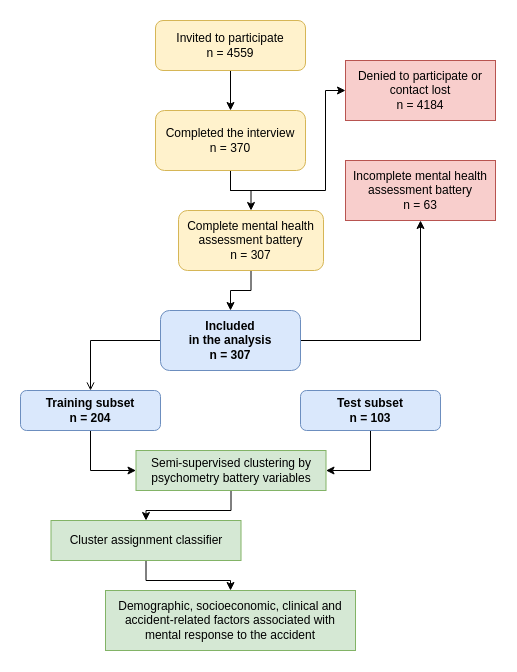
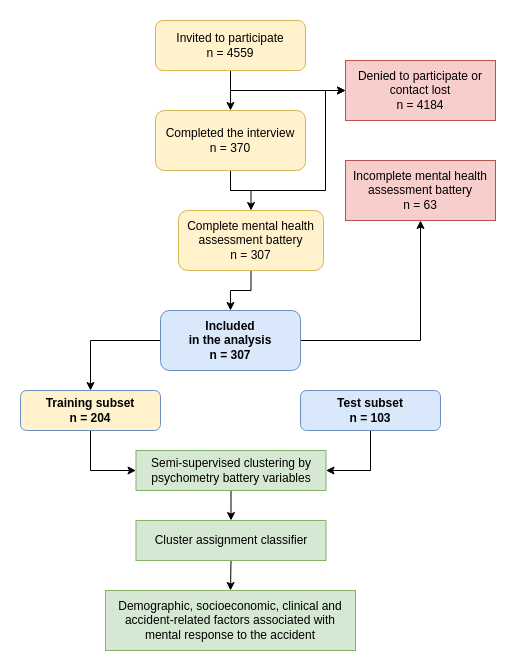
+ <mxCell id="2" style="edgeStyle=orthogonalEdgeStyle;rounded=0;orthogonalLoop=1;jettySize=auto;html=1;exitX=0.5;exitY=1;exitDx=0;exitDy=0;entryX=0;entryY=0.5;entryDx=0;entryDy=0;" parent="1" source="4" target="8" edge="1"><mxGeometry relative="1" as="geometry"><Array as="points"><mxPoint x="230" y="90" /></Array></mxGeometry></mxCell>
- <mxCell id="13" style="edgeStyle=orthogonalEdgeStyle;rounded=0;orthogonalLoop=1;jettySize=auto;html=1;exitX=0;exitY=0.5;exitDx=0;exitDy=0;entryX=0.5;entryY=0;entryDx=0;entryDy=0;endArrow=open;" parent="1" source="14" target="16" edge="1"><mxGeometry relative="1" as="geometry" /></mxCell>
+ <mxCell id="13" style="edgeStyle=orthogonalEdgeStyle;rounded=0;orthogonalLoop=1;jettySize=auto;html=1;exitX=0;exitY=0.5;exitDx=0;exitDy=0;entryX=0.5;entryY=0;entryDx=0;entryDy=0;" parent="1" source="14" target="16" edge="1"><mxGeometry relative="1" as="geometry" /></mxCell>
- <mxCell id="16" value="Training subset&lt;br&gt;n = 204" style="rounded=1;whiteSpace=wrap;html=1;fillColor=#dae8fc;strokeColor=#6c8ebf;fontStyle=1" parent="1" vertex="1"><mxGeometry y="390" width="140" height="40" as="geometry" x="20" /></mxCell>
+ <mxCell id="16" value="Training subset&lt;br&gt;n = 204" style="rounded=1;whiteSpace=wrap;html=1;fillColor=#fff2cc;strokeColor=#6c8ebf;fontStyle=1;" parent="1" vertex="1"><mxGeometry y="390" width="140" height="40" as="geometry" x="20" /></mxCell>
- <mxCell id="22" value="Cluster assignment classifier" style="rounded=0;whiteSpace=wrap;html=1;fillColor=#d5e8d4;strokeColor=#82b366;" parent="1" vertex="1"><mxGeometry x="50.5" y="520" width="190" height="40" as="geometry" /></mxCell>
+ <mxCell id="22" value="Cluster assignment classifier" style="rounded=0;whiteSpace=wrap;html=1;fillColor=#d5e8d4;strokeColor=#82b366;" parent="1" vertex="1"><mxGeometry x="135.5" y="520" width="190" height="40" as="geometry" /></mxCell>
